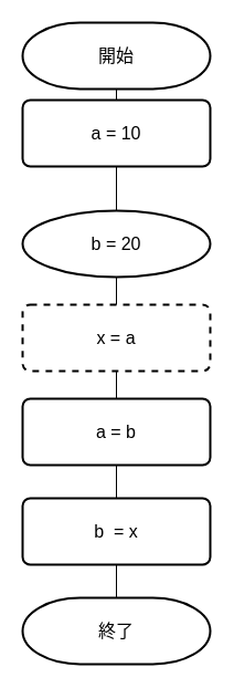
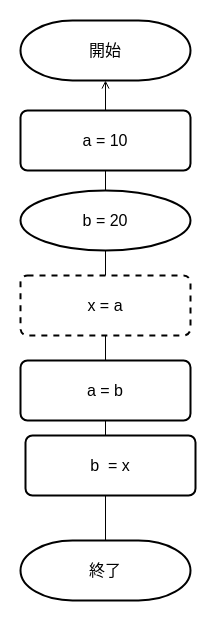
- <mxCell id="2" value="" style="endArrow=none;html=1;entryX=0.5;entryY=1;entryDx=0;entryDy=0;entryPerimeter=0;" edge="1" parent="1" source="7" target="6"><mxGeometry width="50" height="50" relative="1" as="geometry"><mxPoint x="20" y="500" as="sourcePoint" /><mxPoint x="70" y="450" as="targetPoint" /></mxGeometry></mxCell>
+ <mxCell id="2" value="" style="endArrow=open;html=1;entryX=0.5;entryY=1;entryDx=0;entryDy=0;entryPerimeter=0;" edge="1" parent="1" source="7" target="6"><mxGeometry width="50" height="50" relative="1" as="geometry"><mxPoint x="20" y="500" as="sourcePoint" /><mxPoint x="70" y="450" as="targetPoint" /></mxGeometry></mxCell>
- <mxCell id="3" value="a = 10" style="rounded=1;whiteSpace=wrap;html=1;absoluteArcSize=1;arcSize=14;strokeWidth=2;fontSize=16;" vertex="1" parent="1"><mxGeometry x="20" y="90" width="170" height="60" as="geometry" /></mxCell>
+ <mxCell id="3" value="a = 10" style="rounded=1;whiteSpace=wrap;html=1;absoluteArcSize=1;arcSize=14;strokeWidth=2;fontSize=16;" vertex="1" parent="1"><mxGeometry x="20" y="110" width="170" height="60" as="geometry" /></mxCell>
- <mxCell id="8" value="b&amp;nbsp; = x" style="rounded=1;whiteSpace=wrap;html=1;absoluteArcSize=1;arcSize=14;strokeWidth=2;fontSize=16;" vertex="1" parent="1"><mxGeometry x="20" y="450" width="170" height="60" as="geometry" /></mxCell>
+ <mxCell id="8" value="b&amp;nbsp; = x" style="rounded=1;whiteSpace=wrap;html=1;absoluteArcSize=1;arcSize=14;strokeWidth=2;fontSize=16;" vertex="1" parent="1"><mxGeometry x="25" y="435" width="170" height="60" as="geometry" /></mxCell>
